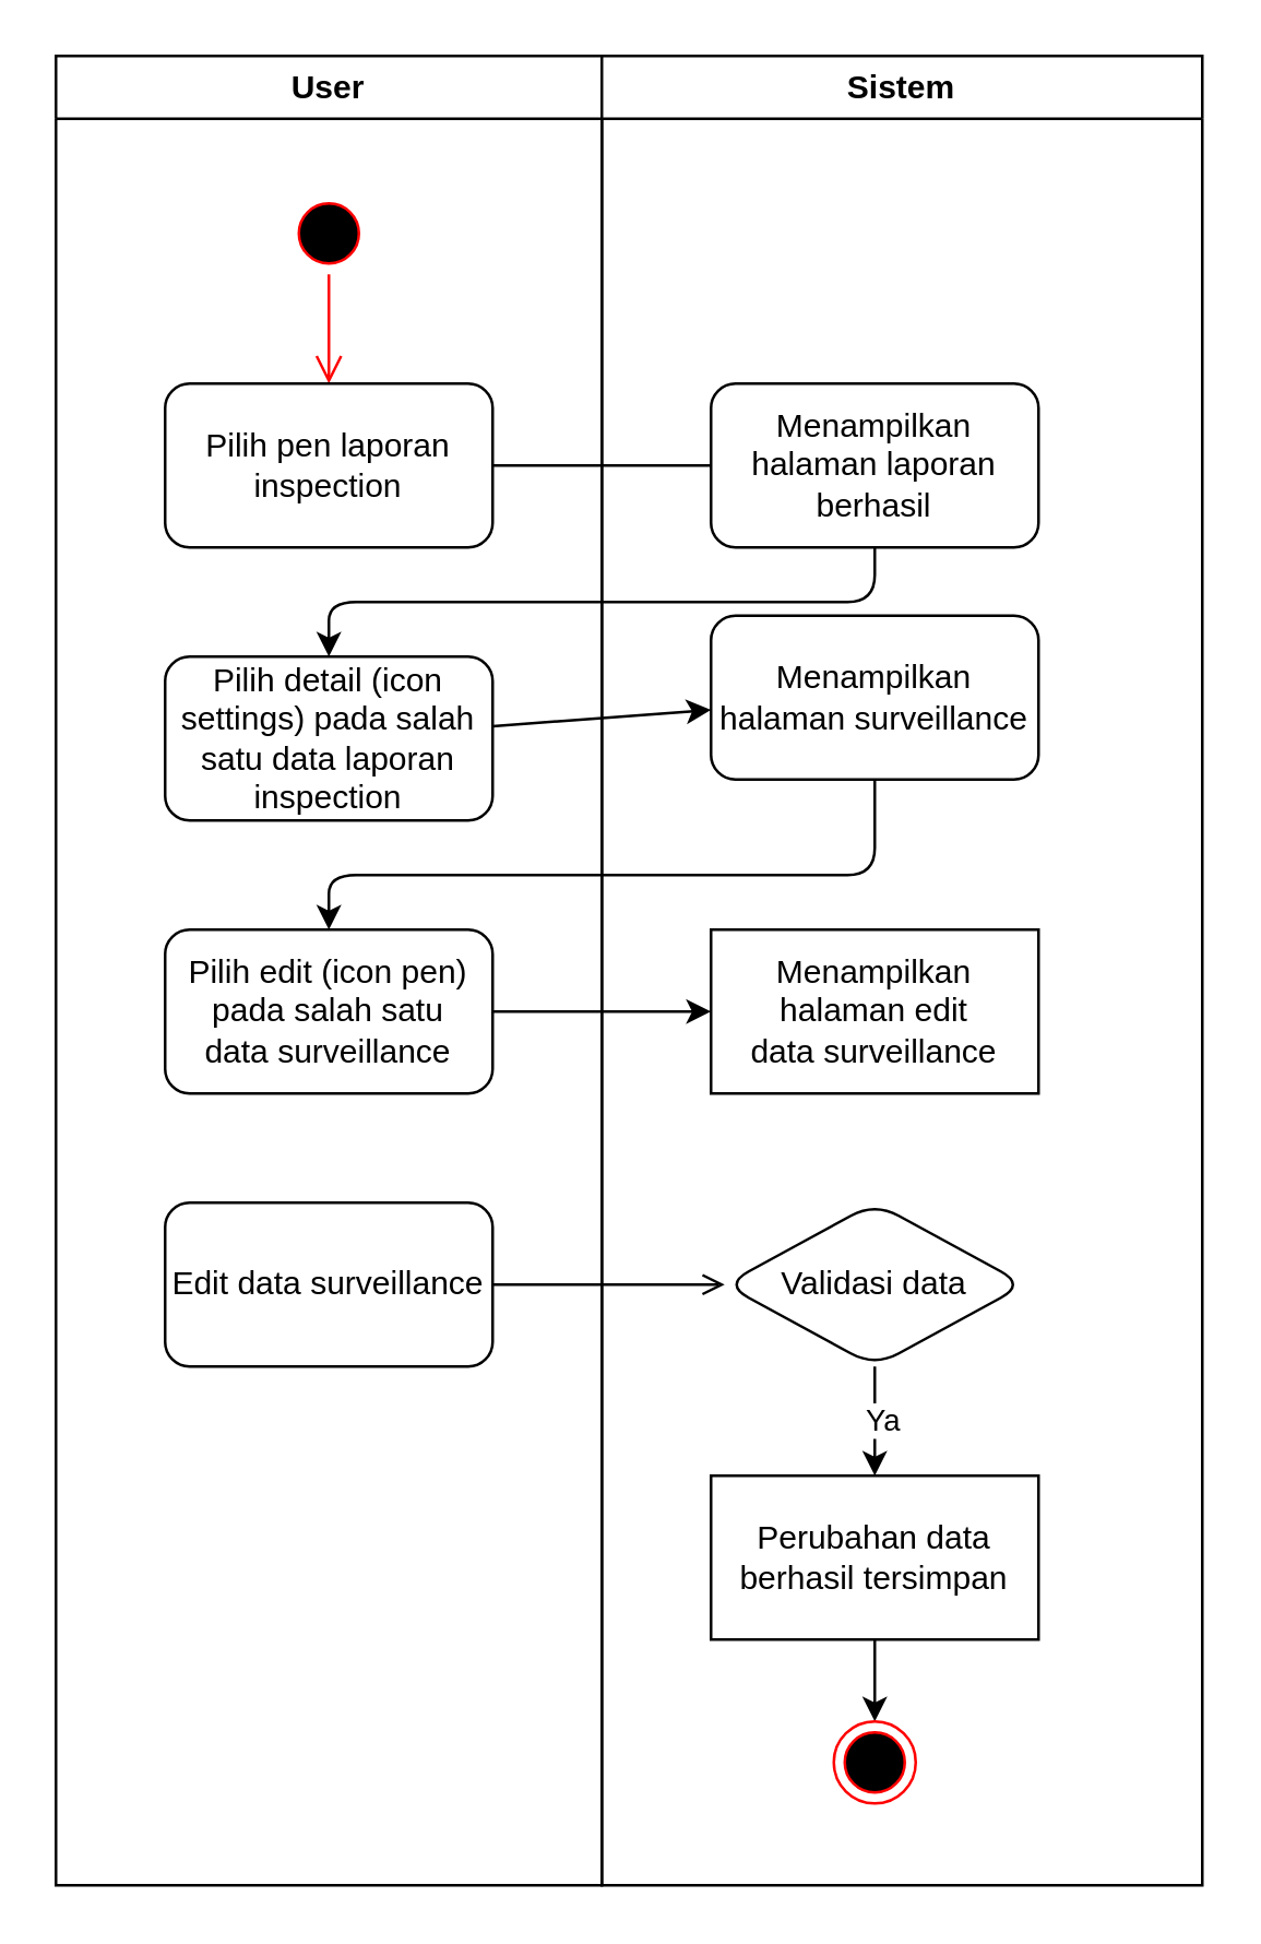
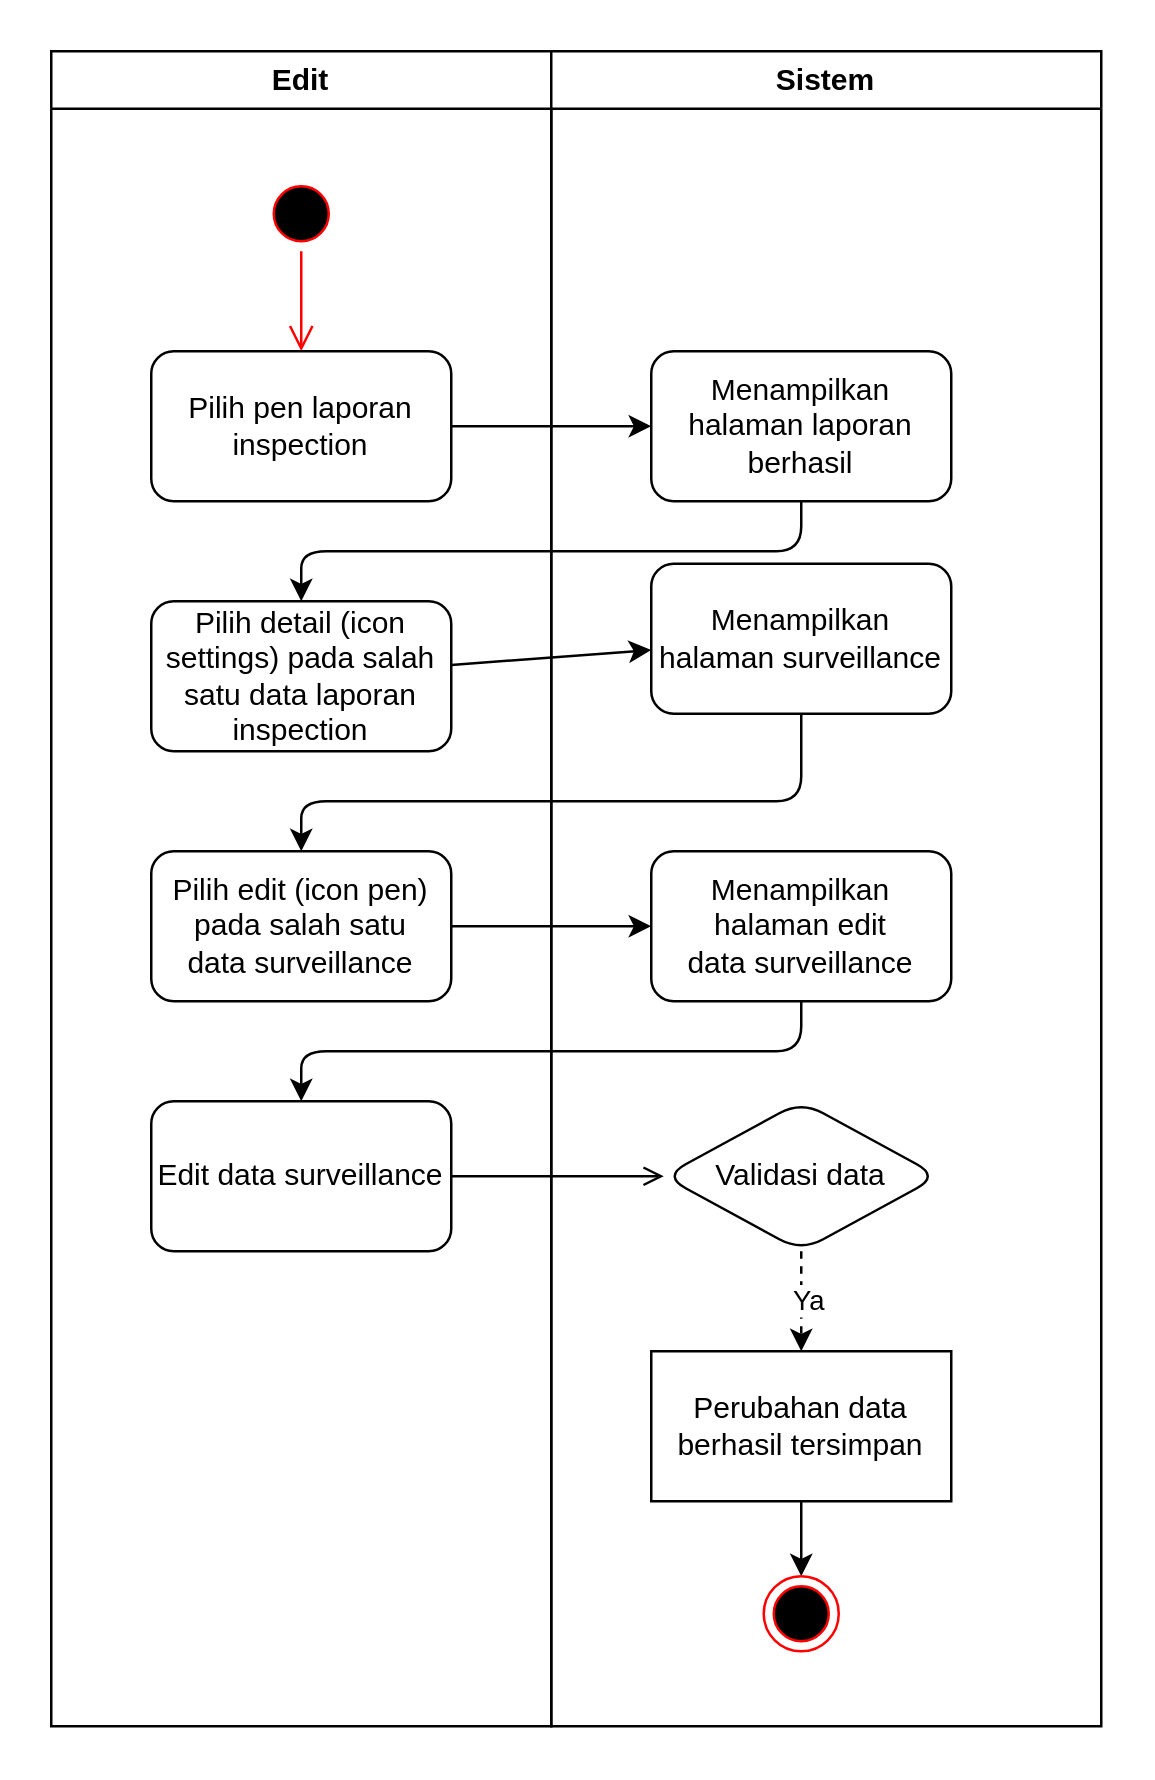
- <mxCell id="2" value="User" style="swimlane;whiteSpace=wrap;html=1;" vertex="1" parent="1"><mxGeometry x="20" y="20" width="200" height="670" as="geometry" /></mxCell>
+ <mxCell id="2" value="Edit" style="swimlane;whiteSpace=wrap;html=1;" vertex="1" parent="1"><mxGeometry x="20" y="20" width="200" height="670" as="geometry" /></mxCell>
- <mxCell id="19" value="" style="edgeStyle=none;html=1;endArrow=none;" edge="1" parent="1" source="5" target="10"><mxGeometry relative="1" as="geometry" /></mxCell>
+ <mxCell id="19" value="" style="edgeStyle=none;html=1;" edge="1" parent="1" source="5" target="10"><mxGeometry relative="1" as="geometry" /></mxCell>
- <mxCell id="12" value="Menampilkan halaman edit data&amp;nbsp;&lt;span style=&quot;color: rgb(0, 0, 0);&quot;&gt;surveillance&lt;/span&gt;" style="whiteSpace=wrap;html=1;rounded=0;" vertex="1" parent="9"><mxGeometry x="40" y="320" width="120" height="60" as="geometry" /></mxCell>
+ <mxCell id="12" value="Menampilkan halaman edit data&amp;nbsp;&lt;span style=&quot;color: rgb(0, 0, 0);&quot;&gt;surveillance&lt;/span&gt;" style="rounded=1;whiteSpace=wrap;html=1;" vertex="1" parent="9"><mxGeometry x="40" y="320" width="120" height="60" as="geometry" /></mxCell>
+ <mxCell id="24" value="" style="edgeStyle=none;html=1;entryX=0.5;entryY=0;entryDx=0;entryDy=0;" edge="1" parent="1" source="12" target="8"><mxGeometry relative="1" as="geometry"><Array as="points"><mxPoint x="320" y="420" /><mxPoint x="120" y="420" /></Array></mxGeometry></mxCell>
- <mxCell id="13" value="" style="edgeStyle=none;html=1;" edge="1" parent="9" source="15" target="17"><mxGeometry relative="1" as="geometry" /></mxCell>
+ <mxCell id="13" value="" style="edgeStyle=none;html=1;dashed=1;" edge="1" parent="9" source="15" target="17"><mxGeometry relative="1" as="geometry" /></mxCell>
